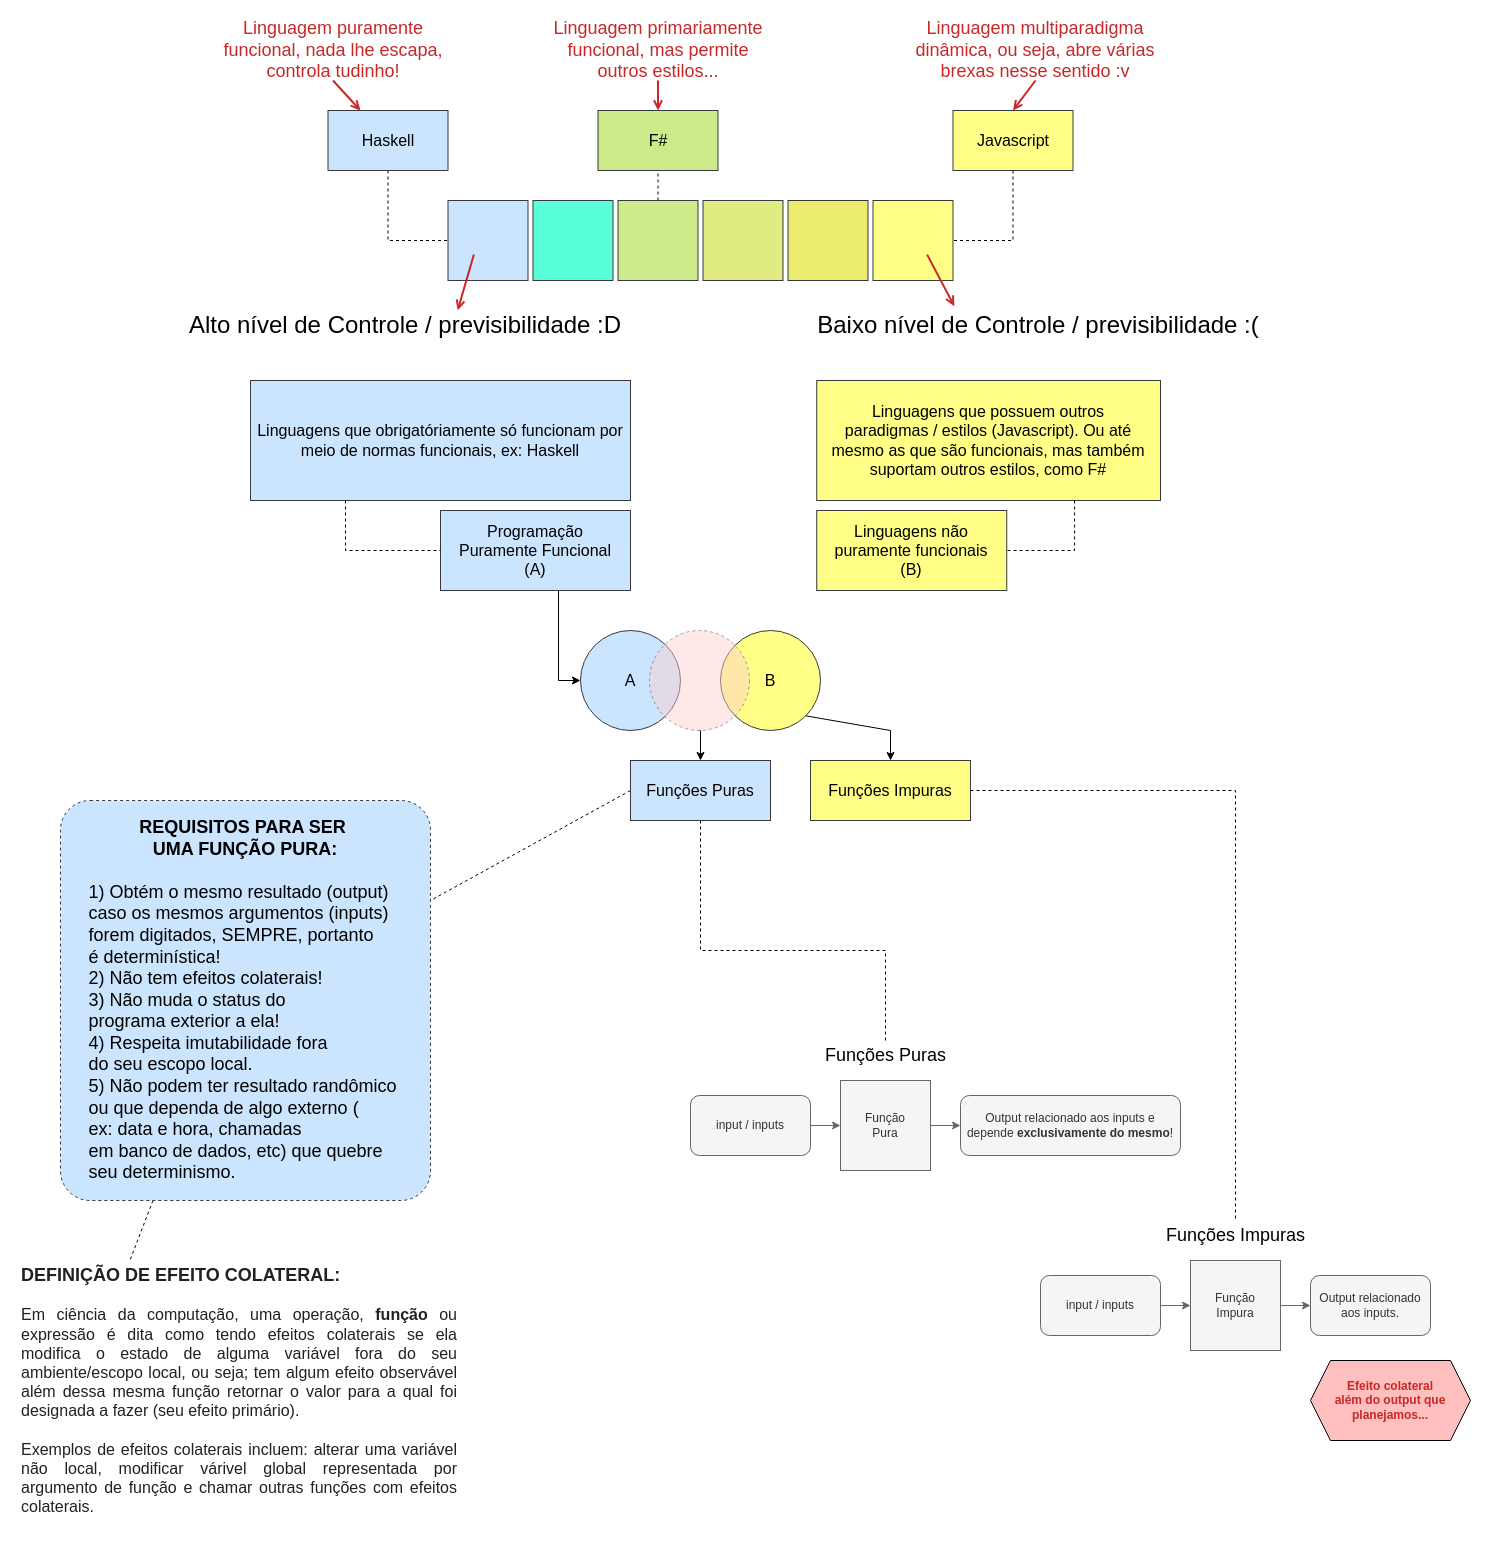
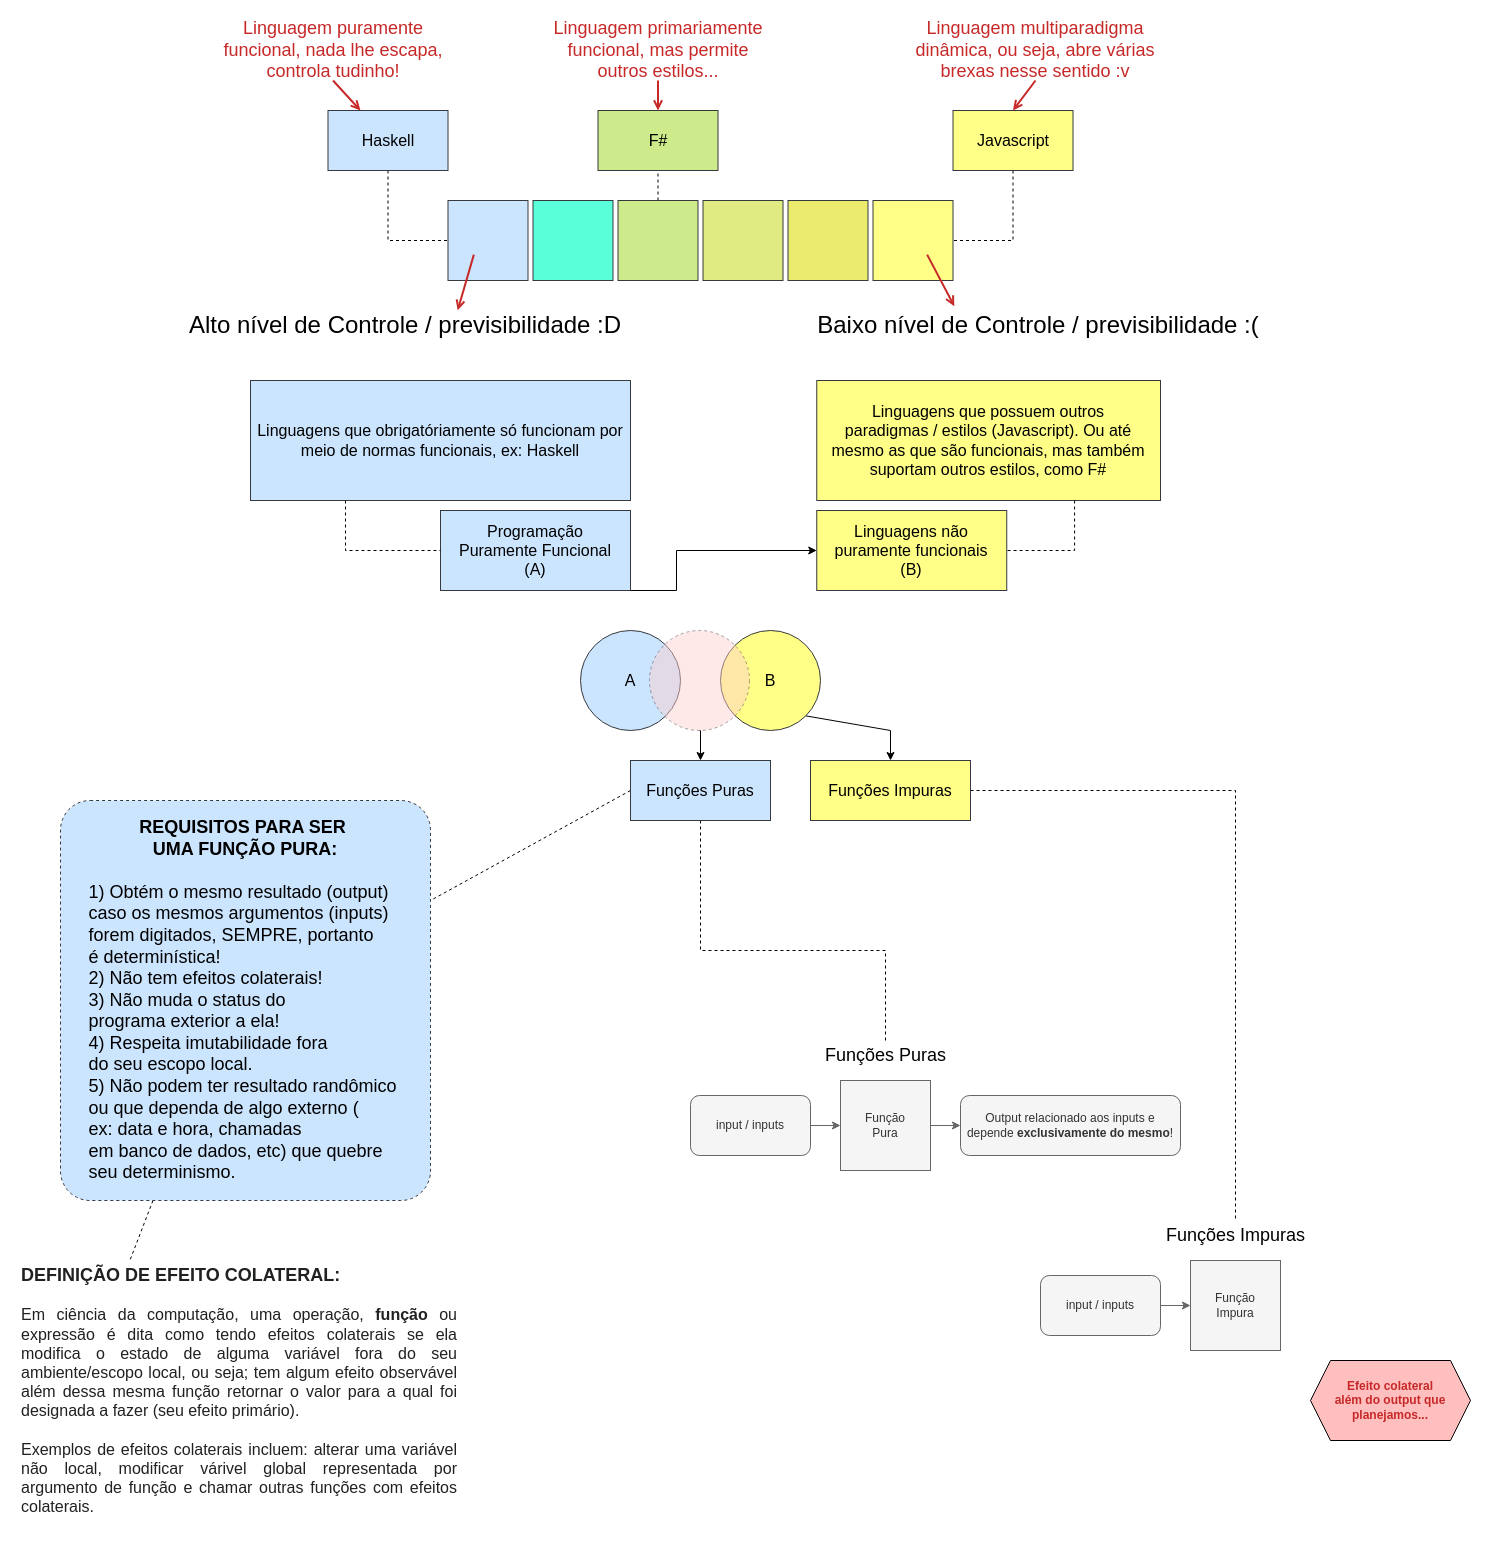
- <mxCell id="20" style="edgeStyle=elbowEdgeStyle;rounded=0;orthogonalLoop=1;jettySize=auto;html=1;exitX=0.5;exitY=1;exitDx=0;exitDy=0;fontSize=16;endArrow=classic;endFill=1;strokeColor=#000000;strokeWidth=1;" parent="1" source="21" target="17" edge="1"><mxGeometry relative="1" as="geometry" /></mxCell>
+ <mxCell id="20" style="edgeStyle=elbowEdgeStyle;rounded=0;orthogonalLoop=1;jettySize=auto;html=1;exitX=0.5;exitY=1;exitDx=0;exitDy=0;fontSize=16;endArrow=classic;endFill=1;strokeColor=#000000;strokeWidth=1;" parent="1" source="21" target="22" edge="1"><mxGeometry relative="1" as="geometry" /></mxCell>
- <mxCell id="9" style="edgeStyle=orthogonalEdgeStyle;rounded=0;orthogonalLoop=1;jettySize=auto;html=1;exitX=1;exitY=0.5;exitDx=0;exitDy=0;entryX=0;entryY=0.5;entryDx=0;entryDy=0;fillColor=#f5f5f5;strokeColor=#666666;" parent="1" source="10" target="13" edge="1"><mxGeometry relative="1" as="geometry" /></mxCell>
- <mxCell id="13" value="Output relacionado aos inputs." style="rounded=1;whiteSpace=wrap;html=1;fillColor=#f5f5f5;fontColor=#333333;strokeColor=#666666;" parent="1" vertex="1"><mxGeometry x="1310" y="1275" width="120" height="60" as="geometry" /></mxCell>
